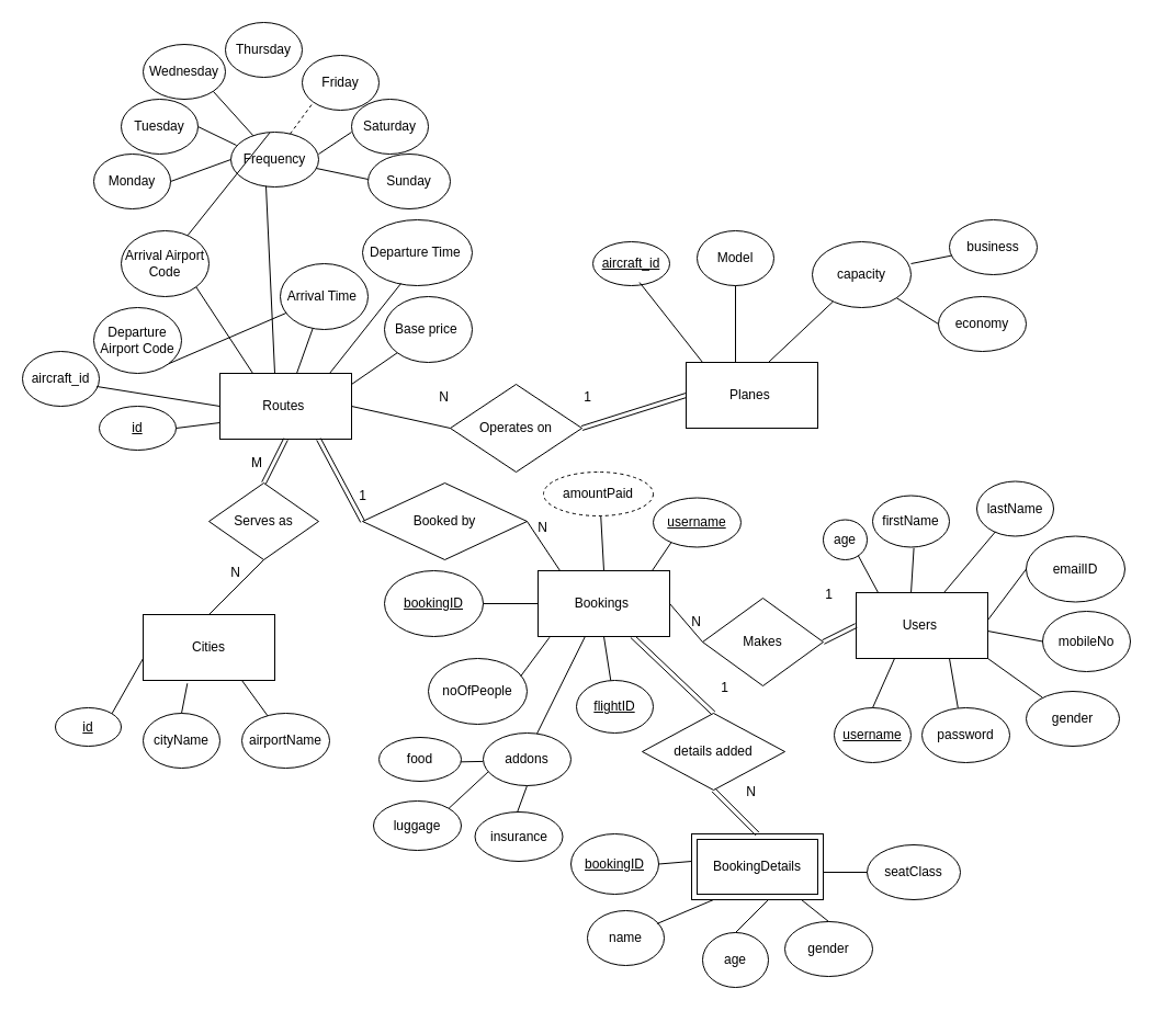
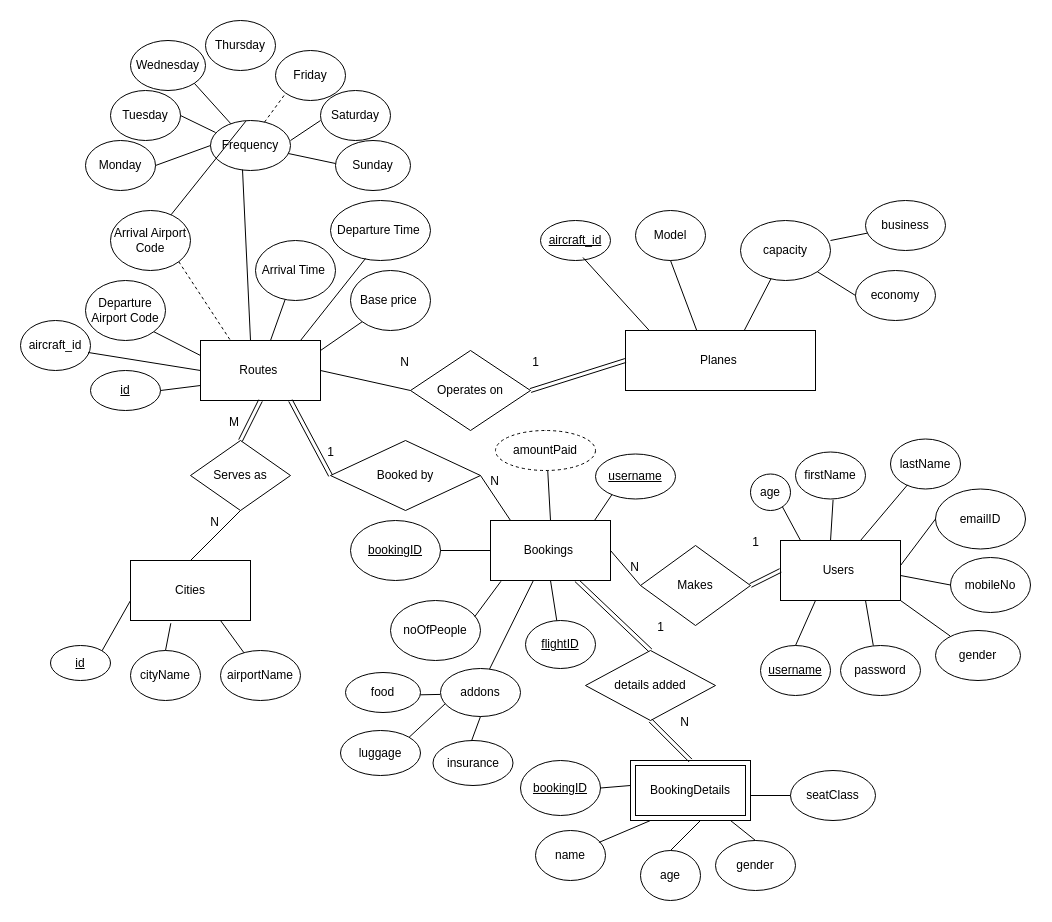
- <mxCell id="18" value="" style="endArrow=none;html=1;rounded=0;exitX=1;exitY=1;exitDx=0;exitDy=0;entryX=0.25;entryY=0;entryDx=0;entryDy=0;" parent="1" source="15" target="4" edge="1"><mxGeometry width="50" height="50" relative="1" as="geometry"><mxPoint x="200" y="330" as="sourcePoint" /><mxPoint x="250" y="280" as="targetPoint" /></mxGeometry></mxCell>
+ <mxCell id="18" value="" style="endArrow=none;html=1;rounded=0;exitX=1;exitY=1;exitDx=0;exitDy=0;entryX=0.25;entryY=0;entryDx=0;entryDy=0;dashed=1;" parent="1" source="15" target="4" edge="1"><mxGeometry width="50" height="50" relative="1" as="geometry"><mxPoint x="200" y="330" as="sourcePoint" /><mxPoint x="250" y="280" as="targetPoint" /></mxGeometry></mxCell>
- <mxCell id="19" value="" style="endArrow=none;html=1;rounded=0;exitX=1;exitY=1;exitDx=0;exitDy=0;" parent="1" source="16" target="14" edge="1"><mxGeometry width="50" height="50" relative="1" as="geometry"><mxPoint x="160" y="370" as="sourcePoint" /><mxPoint x="210" y="320" as="targetPoint" /></mxGeometry></mxCell>
+ <mxCell id="19" value="" style="endArrow=none;html=1;rounded=0;entryX=0;entryY=0.25;entryDx=0;entryDy=0;exitX=1;exitY=1;exitDx=0;exitDy=0;" parent="1" source="16" target="4" edge="1"><mxGeometry width="50" height="50" relative="1" as="geometry"><mxPoint x="160" y="370" as="sourcePoint" /><mxPoint x="210" y="320" as="targetPoint" /></mxGeometry></mxCell>
- <mxCell id="6" value="Planes&amp;nbsp;" style="rounded=0;whiteSpace=wrap;html=1;" parent="1" vertex="1"><mxGeometry x="625" y="330" width="120" height="60" as="geometry" /></mxCell>
+ <mxCell id="6" value="Planes&amp;nbsp;" style="rounded=0;whiteSpace=wrap;html=1;" parent="1" vertex="1"><mxGeometry x="625" y="330" width="190" height="60" as="geometry" /></mxCell>
